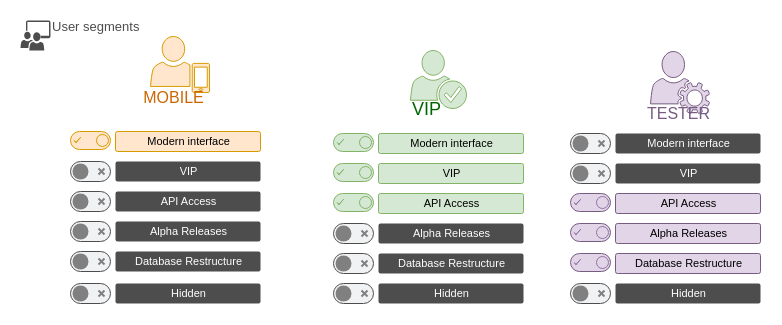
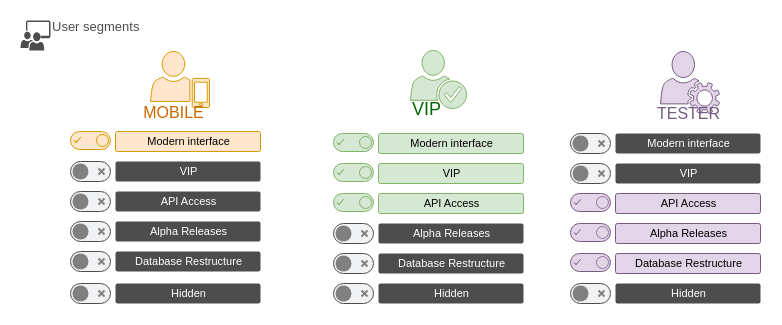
- <mxCell id="10" value="MOBILE" style="sketch=0;pointerEvents=1;shadow=0;dashed=0;html=1;strokeColor=#d79b00;fillColor=#ffe6cc;labelPosition=center;verticalLabelPosition=bottom;verticalAlign=middle;outlineConnect=0;align=center;shape=mxgraph.office.users.mobile_user;fontSize=16;fontFamily=Helvetica;rounded=1;arcSize=50;hachureGap=4;spacingBottom=47;spacingRight=13;fontColor=#CC6600;" parent="1" vertex="1"><mxGeometry x="150" y="36" width="59" height="56" as="geometry" /></mxCell>
+ <mxCell id="10" value="MOBILE" style="sketch=0;pointerEvents=1;shadow=0;dashed=0;html=1;strokeColor=#d79b00;fillColor=#ffe6cc;labelPosition=center;verticalLabelPosition=bottom;verticalAlign=middle;outlineConnect=0;align=center;shape=mxgraph.office.users.mobile_user;fontSize=16;fontFamily=Helvetica;rounded=1;arcSize=50;hachureGap=4;spacingBottom=47;spacingRight=13;fontColor=#CC6600;" parent="1" vertex="1"><mxGeometry x="150" y="51" width="59" height="56" as="geometry" /></mxCell>
- <mxCell id="25" value="TESTER" style="sketch=0;pointerEvents=1;shadow=0;dashed=0;html=1;strokeColor=#765B82;fillColor=#e1d5e7;labelPosition=center;verticalLabelPosition=bottom;verticalAlign=middle;outlineConnect=0;align=center;shape=mxgraph.office.services.user_services;fontSize=16;fontFamily=Helvetica;rounded=1;arcSize=10;hachureGap=4;fontStyle=0;spacingBottom=62;spacingRight=4;fontColor=#765B82;" parent="1" vertex="1"><mxGeometry x="650" y="51" width="59" height="62" as="geometry" /></mxCell>
+ <mxCell id="25" value="TESTER" style="sketch=0;pointerEvents=1;shadow=0;dashed=0;html=1;strokeColor=#765B82;fillColor=#e1d5e7;labelPosition=center;verticalLabelPosition=bottom;verticalAlign=middle;outlineConnect=0;align=center;shape=mxgraph.office.services.user_services;fontSize=16;fontFamily=Helvetica;rounded=1;arcSize=10;hachureGap=4;fontStyle=0;spacingBottom=62;spacingRight=4;fontColor=#765B82;" parent="1" vertex="1"><mxGeometry x="660" y="51" width="59" height="62" as="geometry" /></mxCell>
